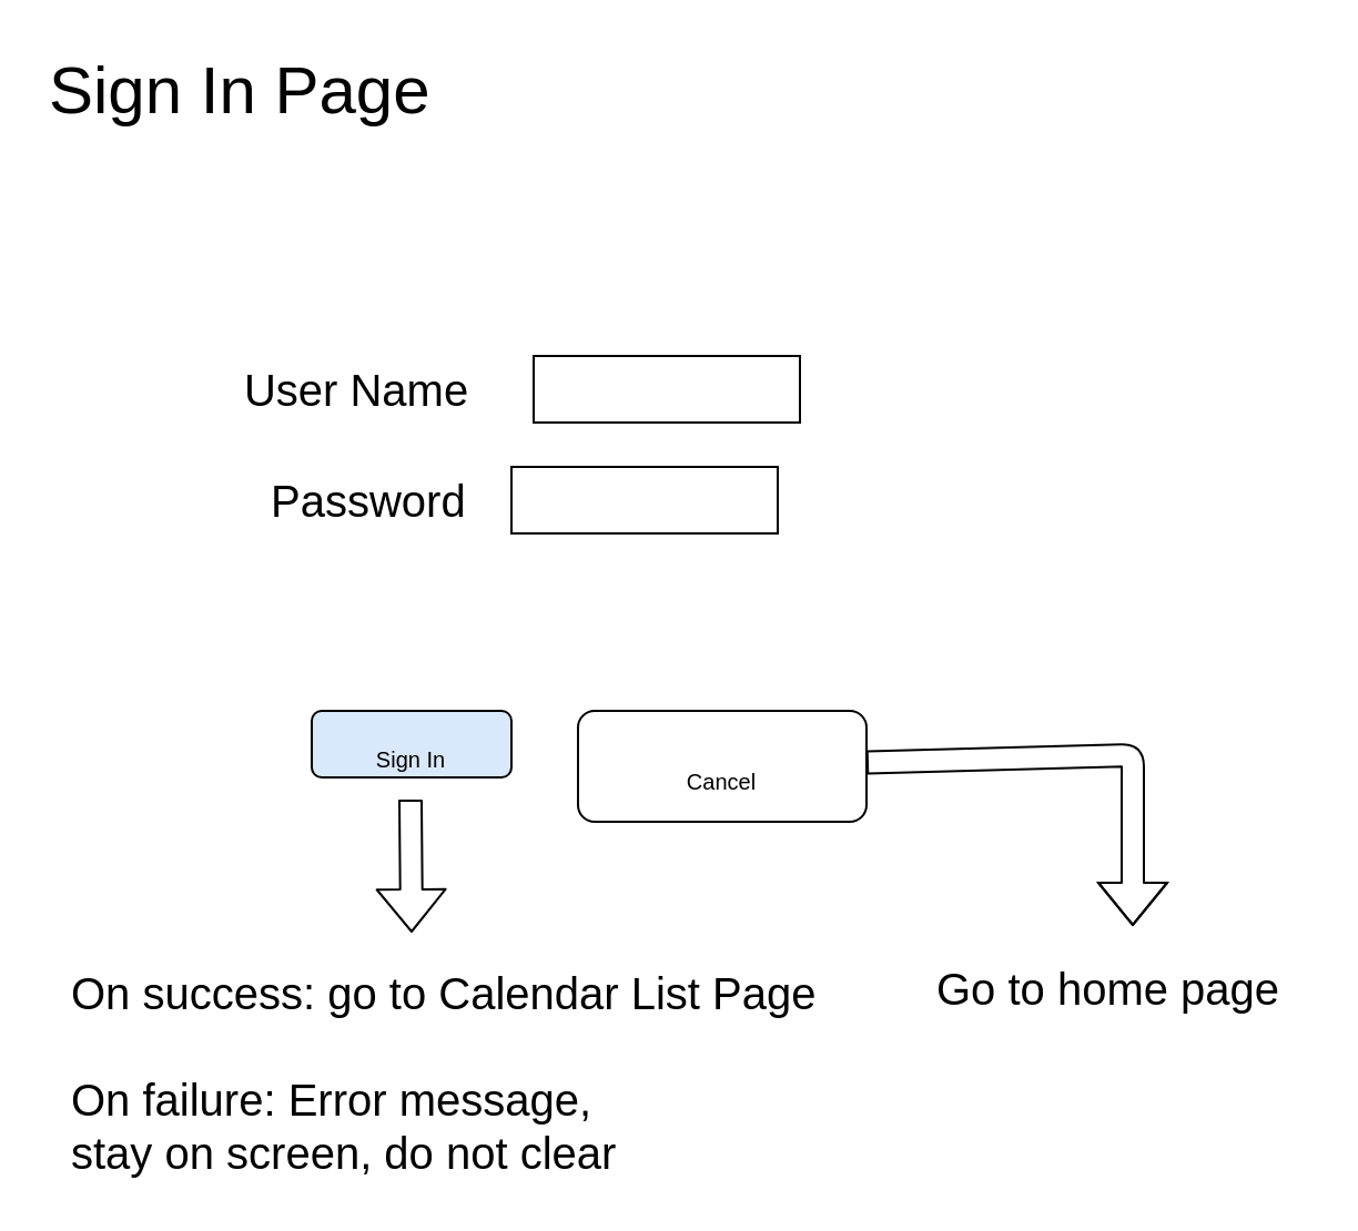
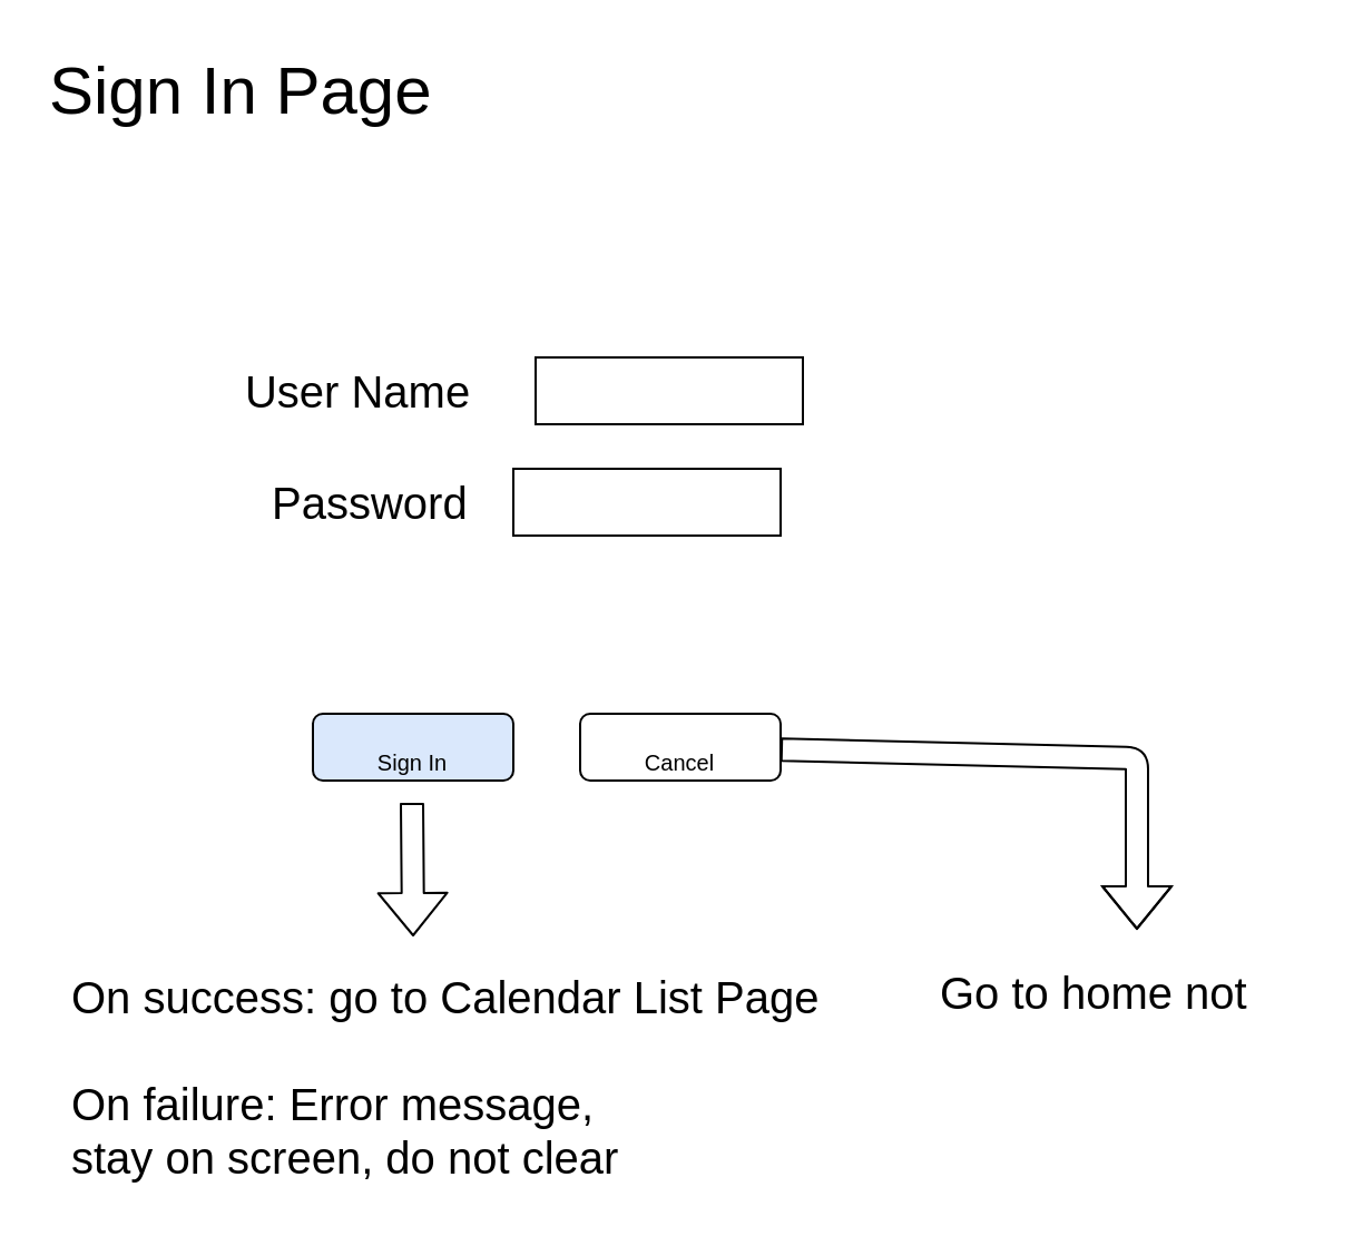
- <mxCell id="7" value="&lt;font size=&quot;1&quot;&gt;Cancel&lt;/font&gt;" style="rounded=1;whiteSpace=wrap;html=1;strokeColor=#000000;fontSize=30;" parent="1" vertex="1"><mxGeometry x="260" y="320" width="130" height="50" as="geometry" /></mxCell>
+ <mxCell id="7" value="&lt;font size=&quot;1&quot;&gt;Cancel&lt;/font&gt;" style="rounded=1;whiteSpace=wrap;html=1;strokeColor=#000000;fontSize=30;" parent="1" vertex="1"><mxGeometry x="260" y="320" width="90" height="30" as="geometry" /></mxCell>
- <mxCell id="11" value="Go to home page" style="text;html=1;align=left;verticalAlign=middle;resizable=0;points=[];autosize=1;fontSize=20;" parent="1" vertex="1"><mxGeometry x="420" y="430" width="170" height="30" as="geometry" /></mxCell>
+ <mxCell id="11" value="Go to home not" style="text;html=1;align=left;verticalAlign=middle;resizable=0;points=[];autosize=1;fontSize=20;" parent="1" vertex="1"><mxGeometry x="420" y="430" width="170" height="30" as="geometry" /></mxCell>
